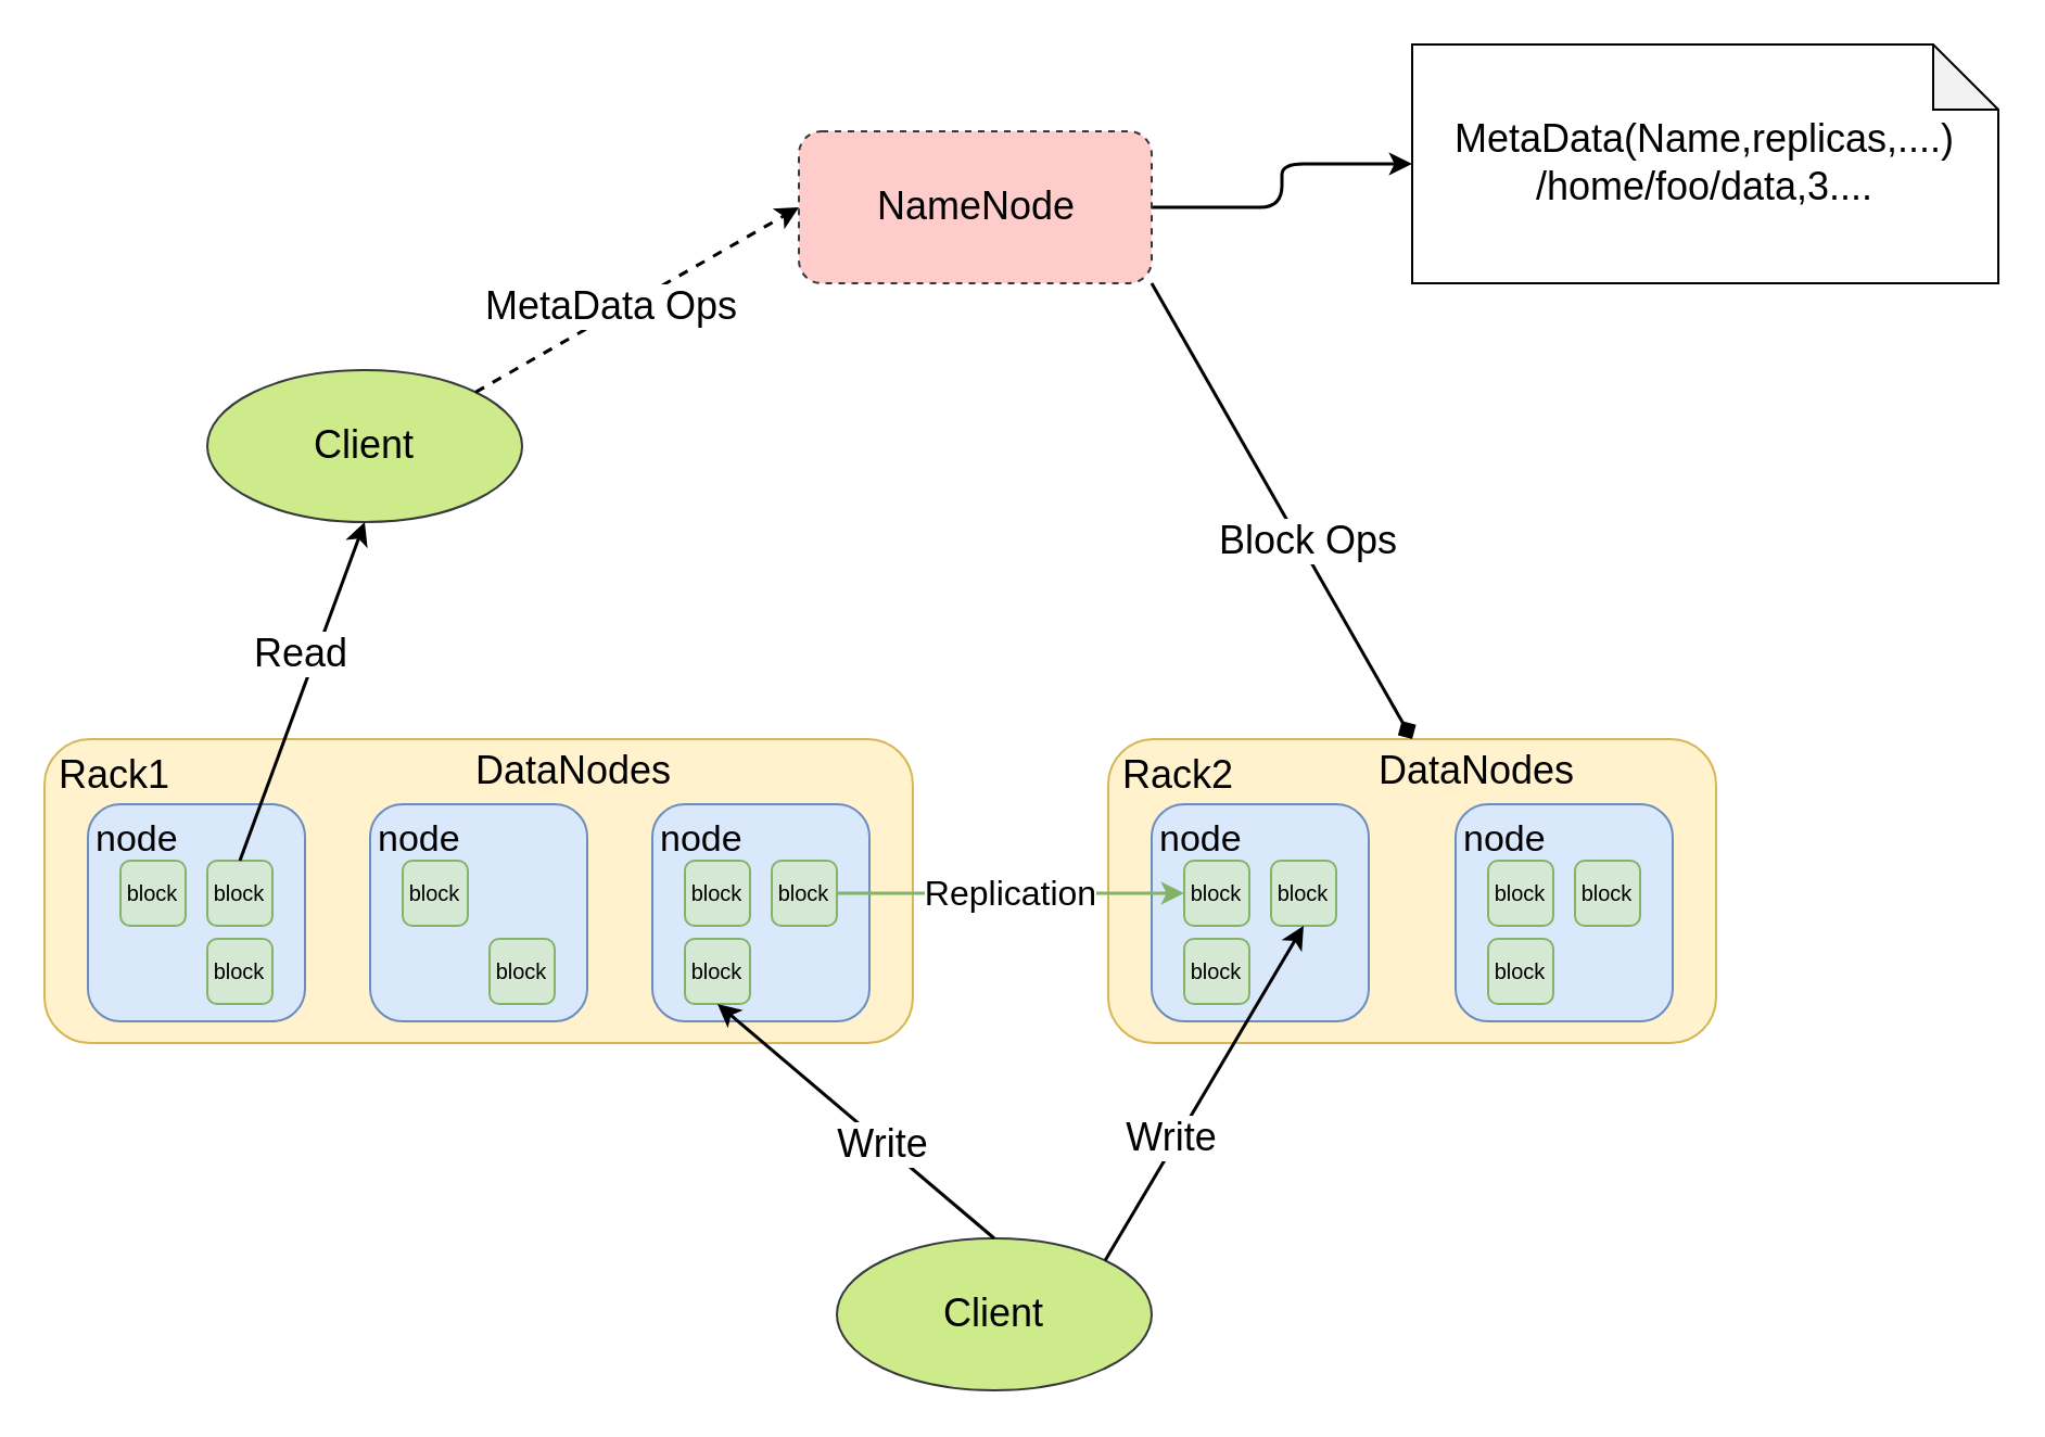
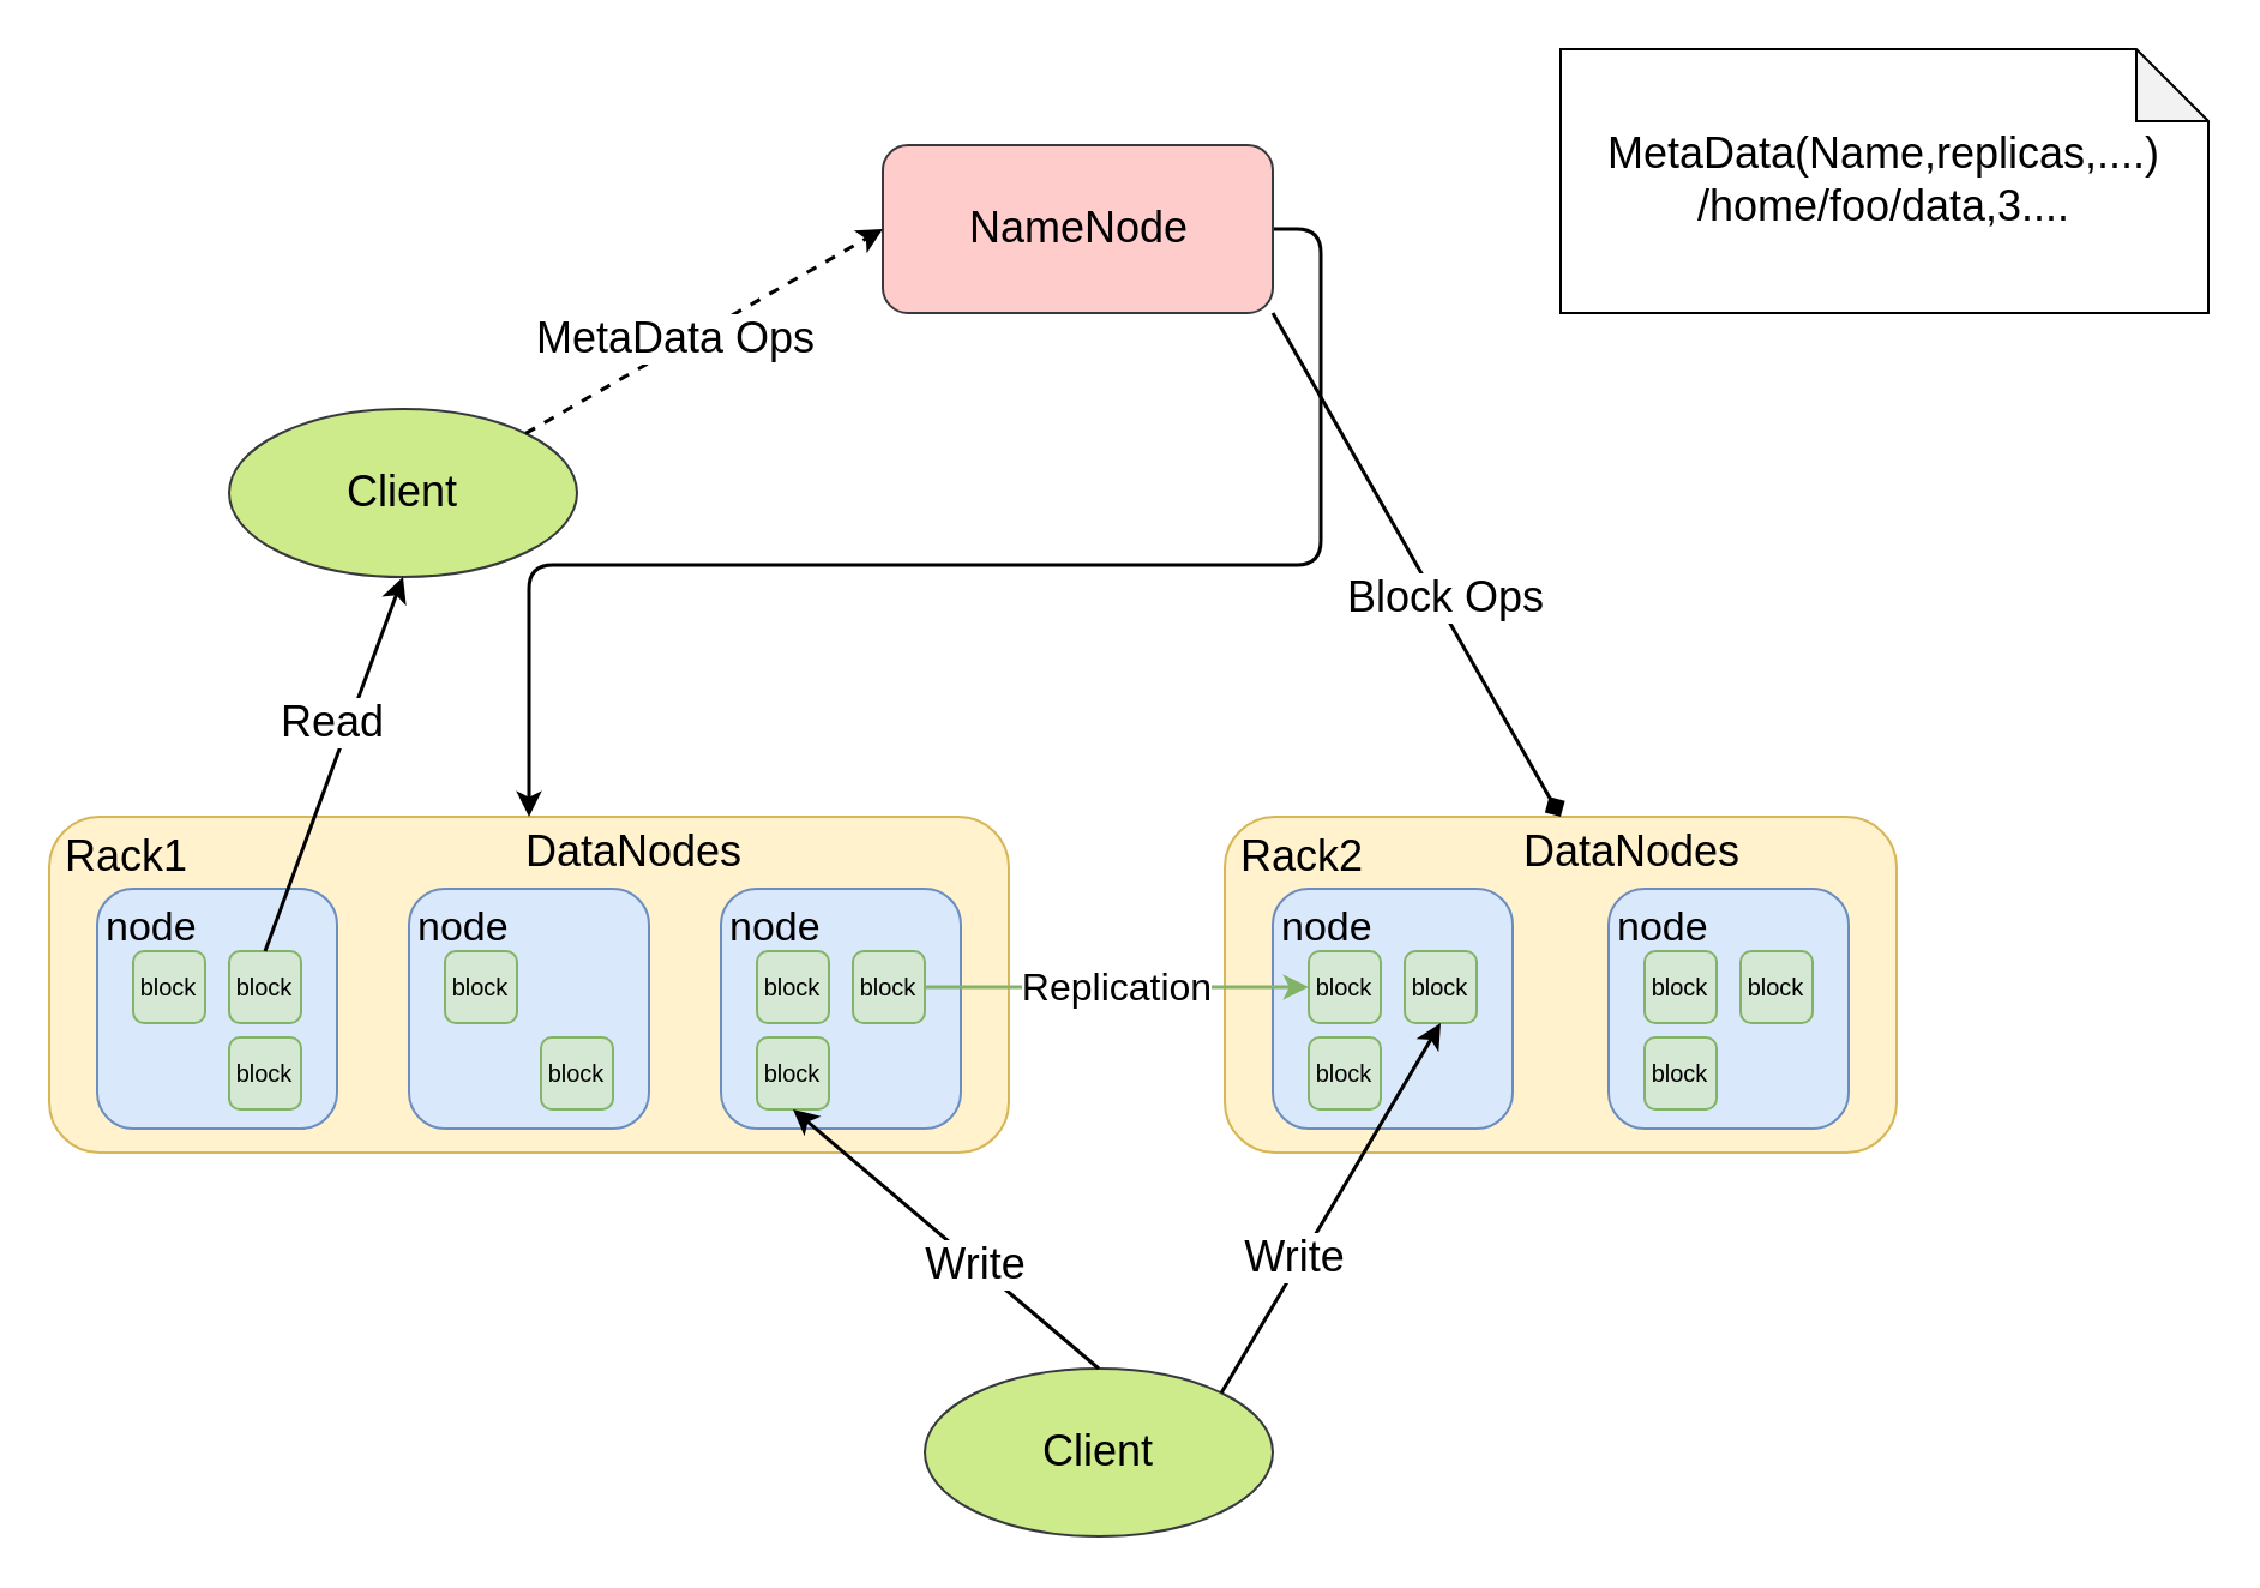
- <mxCell id="35" style="edgeStyle=orthogonalEdgeStyle;rounded=1;orthogonalLoop=1;jettySize=auto;html=1;exitX=1;exitY=0.5;exitDx=0;exitDy=0;labelBackgroundColor=none;strokeWidth=1.5;fontSize=16;" edge="1" parent="1" source="36" target="41"><mxGeometry relative="1" as="geometry" /></mxCell>
+ <mxCell id="35" style="edgeStyle=orthogonalEdgeStyle;rounded=1;orthogonalLoop=1;jettySize=auto;html=1;exitX=1;exitY=0.5;exitDx=0;exitDy=0;labelBackgroundColor=none;strokeWidth=1.5;fontSize=16;" edge="1" parent="1" source="36" target="2"><mxGeometry relative="1" as="geometry" /></mxCell>
- <mxCell id="36" value="NameNode" style="rounded=1;whiteSpace=wrap;html=1;fillColor=#ffcccc;strokeColor=#36393d;fontSize=18;align=center;verticalAlign=middle;dashed=1;" vertex="1" parent="1"><mxGeometry x="367.5" y="60" width="162.5" height="70" as="geometry" /></mxCell>
+ <mxCell id="36" value="NameNode" style="rounded=1;whiteSpace=wrap;html=1;fillColor=#ffcccc;strokeColor=#36393d;fontSize=18;align=center;verticalAlign=middle;" vertex="1" parent="1"><mxGeometry x="367.5" y="60" width="162.5" height="70" as="geometry" /></mxCell>
